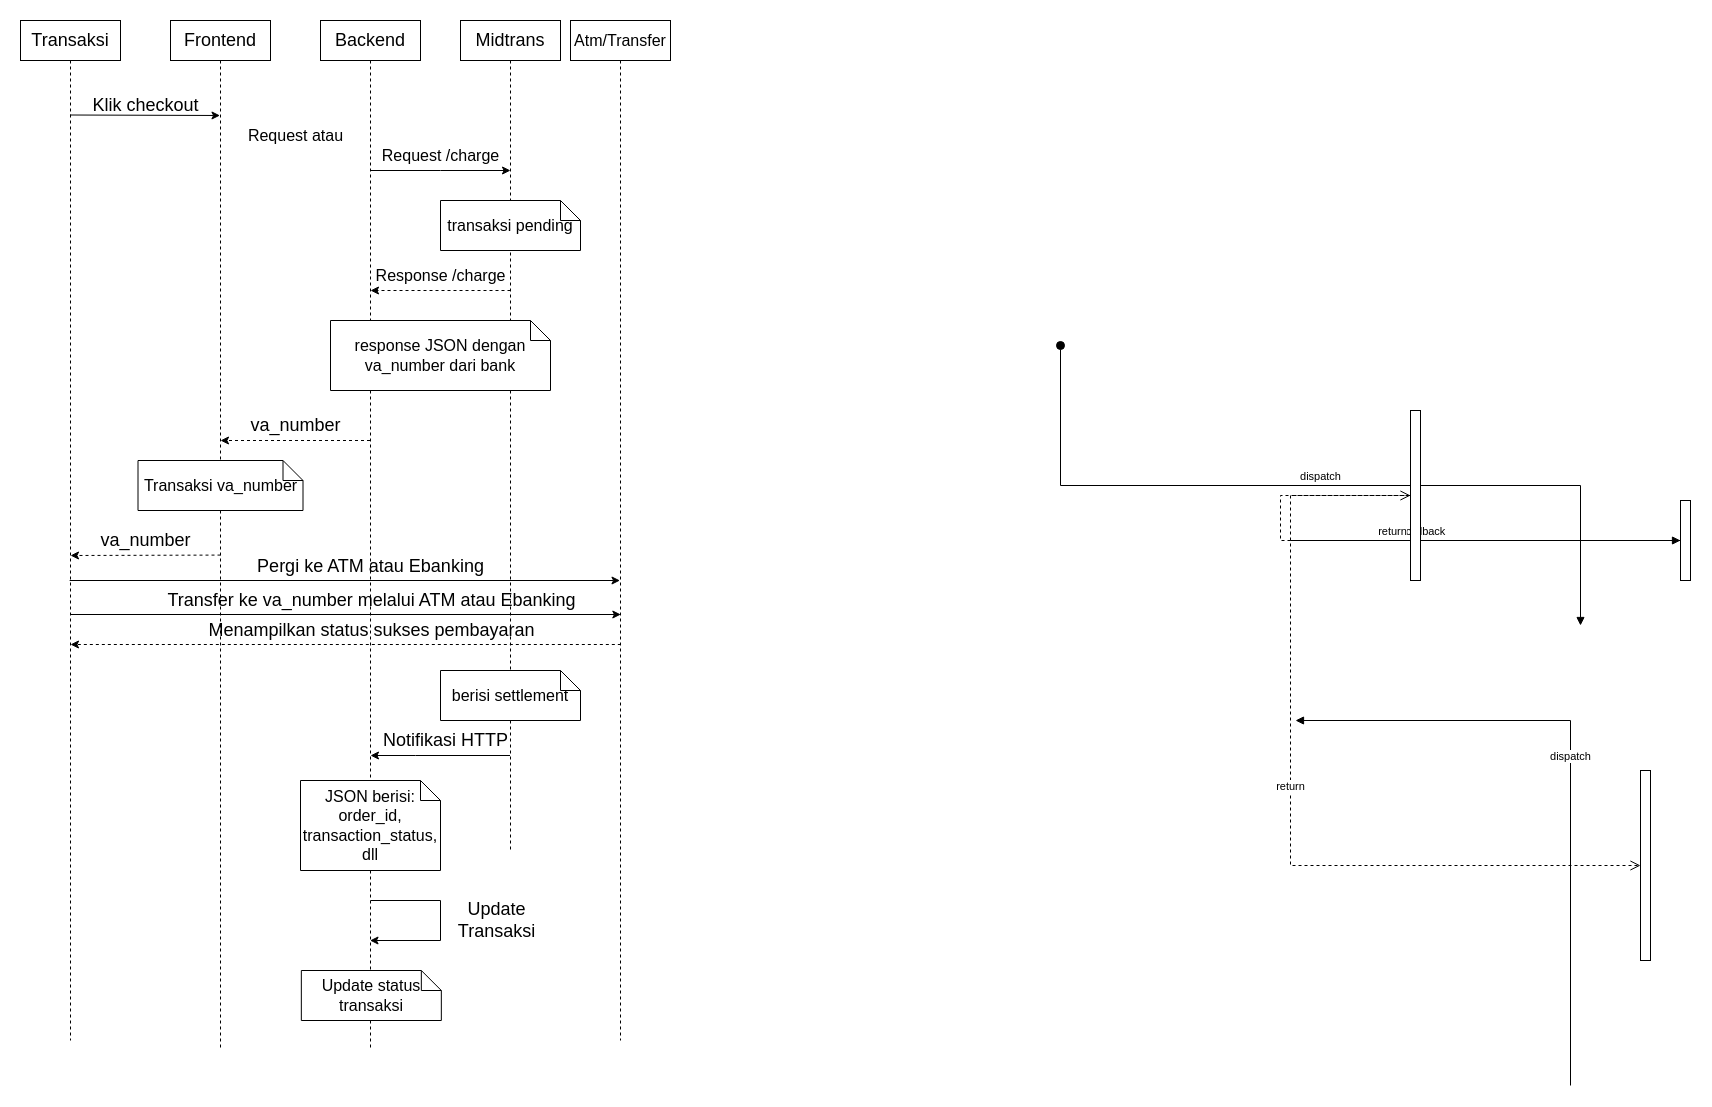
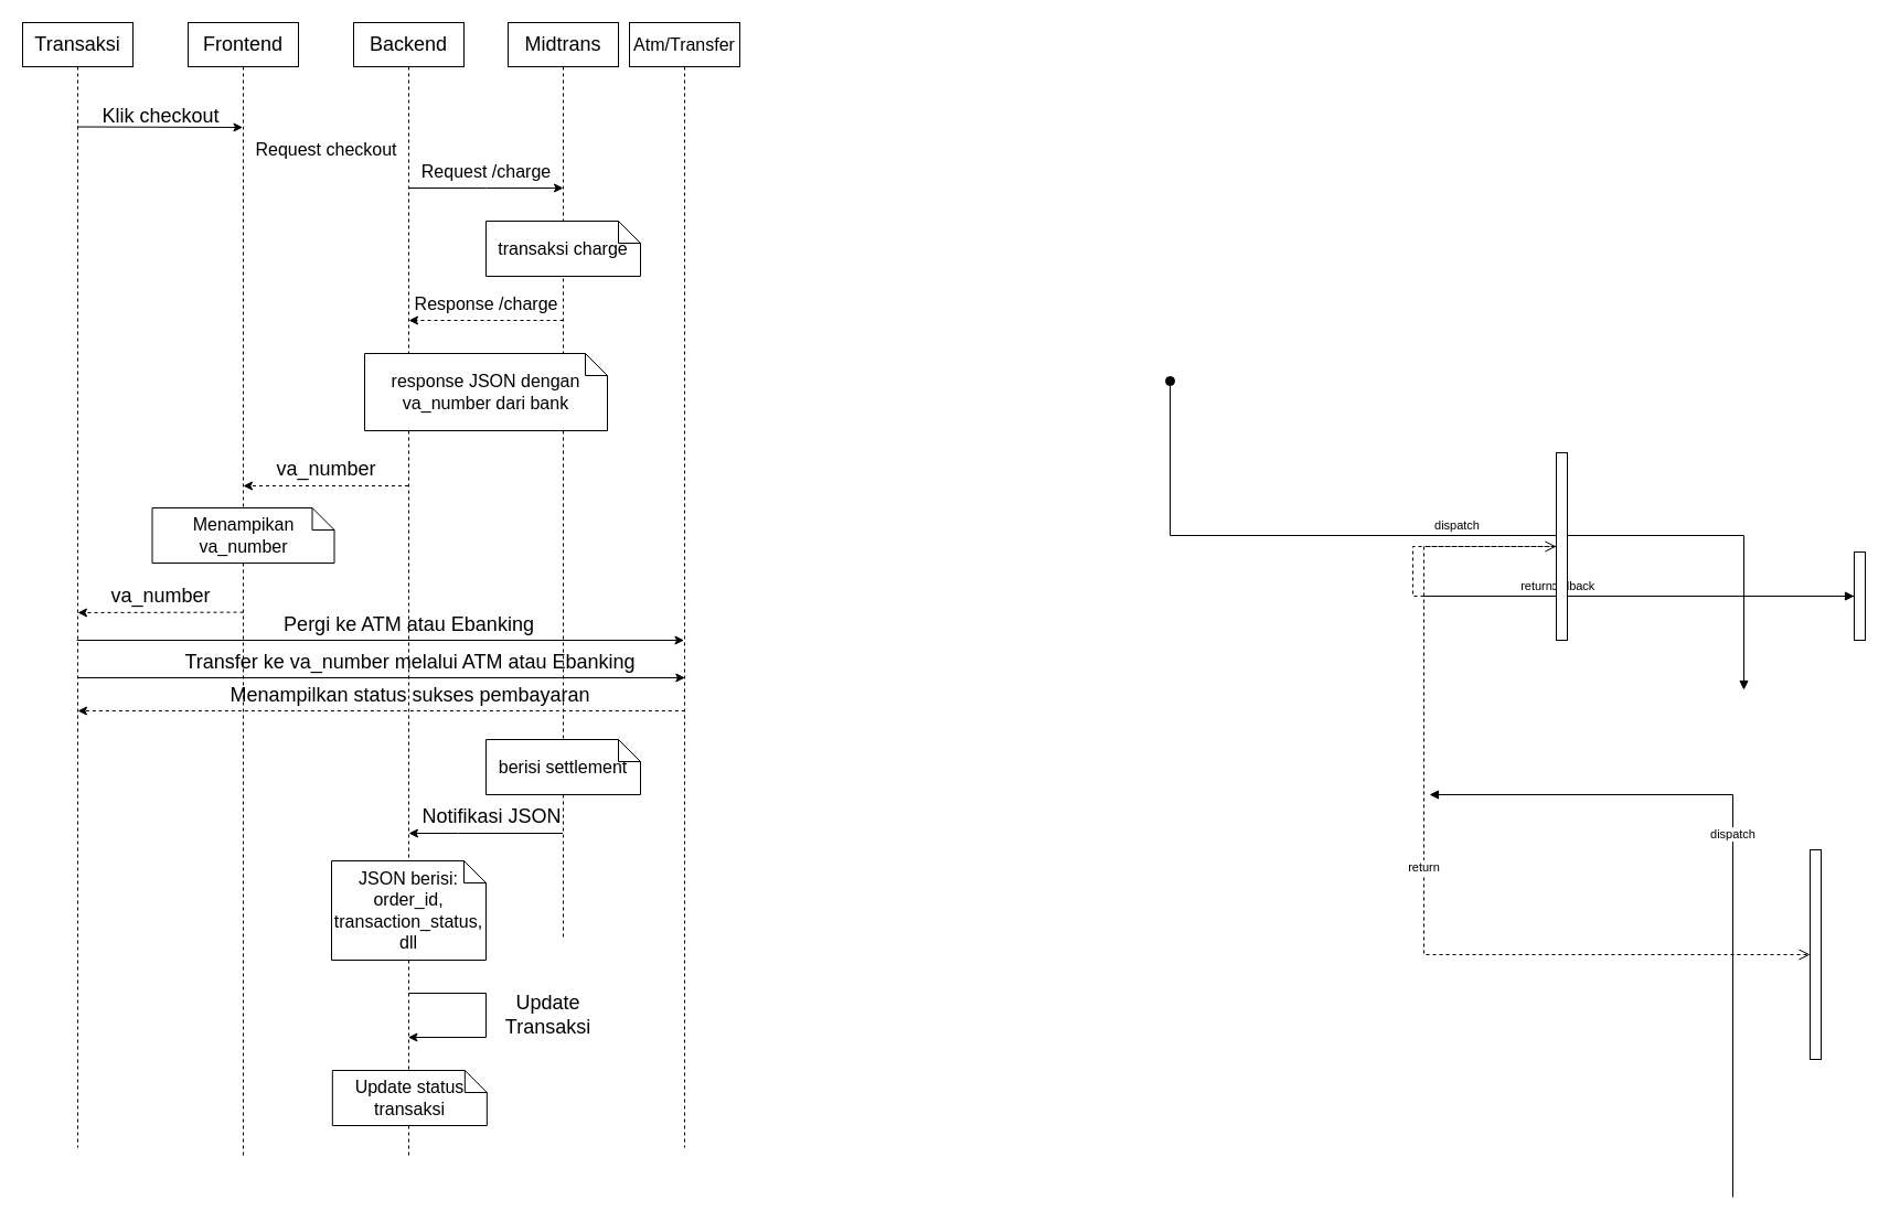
- <mxCell id="16" value="&lt;font style=&quot;font-size: 16px;&quot;&gt;Request atau&lt;/font&gt;" style="text;html=1;align=center;verticalAlign=middle;resizable=0;points=[];autosize=1;strokeColor=none;fillColor=none;" vertex="1" parent="1"><mxGeometry x="220" y="120" width="150" height="30" as="geometry" /></mxCell>
+ <mxCell id="16" value="&lt;font style=&quot;font-size: 16px;&quot;&gt;Request checkout&lt;/font&gt;" style="text;html=1;align=center;verticalAlign=middle;resizable=0;points=[];autosize=1;strokeColor=none;fillColor=none;" vertex="1" parent="1"><mxGeometry x="220" y="120" width="150" height="30" as="geometry" /></mxCell>
- <mxCell id="20" value="&lt;font style=&quot;font-size: 16px;&quot;&gt;transaksi pending&lt;/font&gt;" style="shape=note;size=20;whiteSpace=wrap;html=1;" vertex="1" parent="1"><mxGeometry x="440" y="200" width="140" height="50" as="geometry" /></mxCell>
+ <mxCell id="20" value="&lt;font style=&quot;font-size: 16px;&quot;&gt;transaksi charge&lt;/font&gt;" style="shape=note;size=20;whiteSpace=wrap;html=1;" vertex="1" parent="1"><mxGeometry x="440" y="200" width="140" height="50" as="geometry" /></mxCell>
- <mxCell id="27" value="&lt;span style=&quot;font-size: 16px;&quot;&gt;Transaksi va_number&lt;/span&gt;" style="shape=note;size=20;whiteSpace=wrap;html=1;align=center;" vertex="1" parent="1"><mxGeometry x="137.5" y="460" width="165" height="50" as="geometry" /></mxCell>
+ <mxCell id="27" value="&lt;span style=&quot;font-size: 16px;&quot;&gt;Menampikan va_number&lt;/span&gt;" style="shape=note;size=20;whiteSpace=wrap;html=1;align=center;" vertex="1" parent="1"><mxGeometry x="137.5" y="460" width="165" height="50" as="geometry" /></mxCell>
- <mxCell id="37" value="&lt;font style=&quot;font-size: 18px;&quot;&gt;Notifikasi HTTP&lt;/font&gt;" style="text;html=1;align=center;verticalAlign=middle;resizable=0;points=[];autosize=1;strokeColor=none;fillColor=none;" vertex="1" parent="1"><mxGeometry x="370" y="720" width="150" height="40" as="geometry" /></mxCell>
+ <mxCell id="37" value="&lt;font style=&quot;font-size: 18px;&quot;&gt;Notifikasi JSON&lt;/font&gt;" style="text;html=1;align=center;verticalAlign=middle;resizable=0;points=[];autosize=1;strokeColor=none;fillColor=none;" vertex="1" parent="1"><mxGeometry x="370" y="720" width="150" height="40" as="geometry" /></mxCell>
